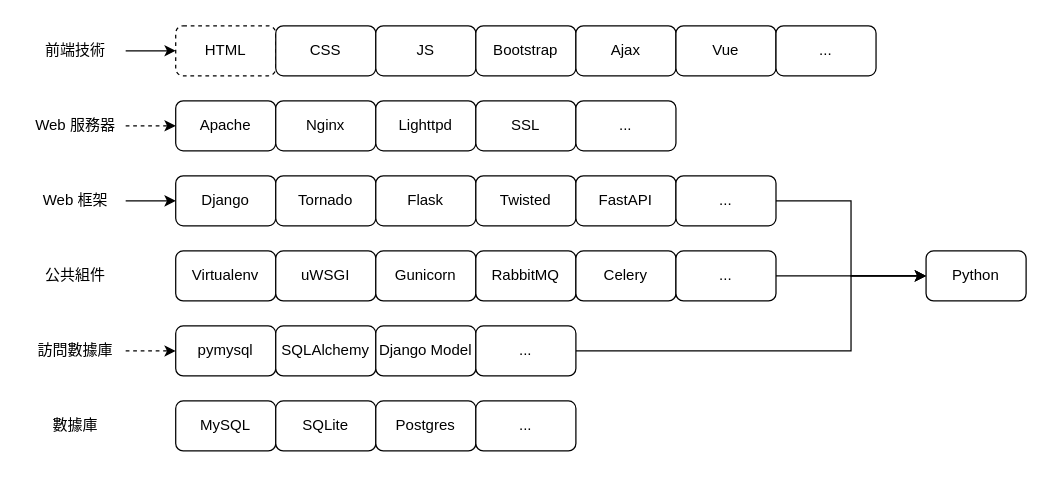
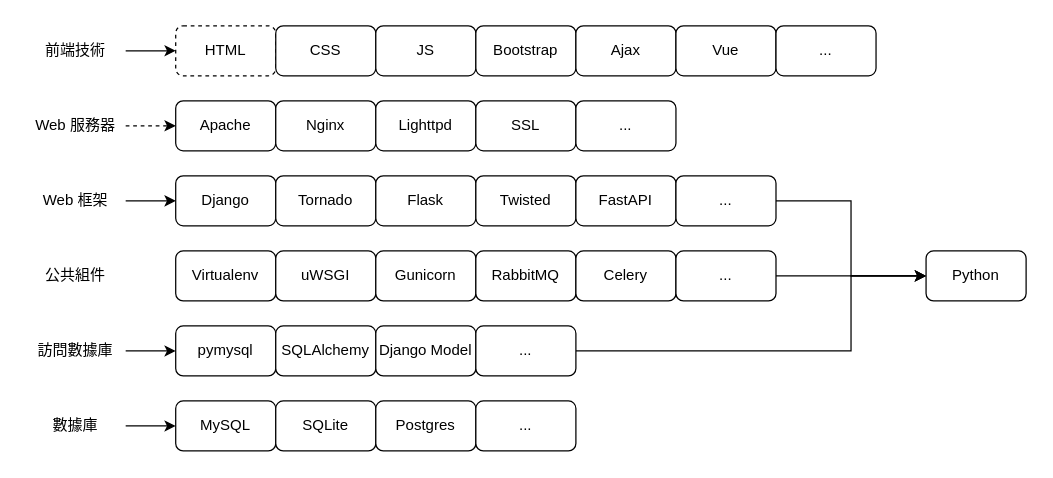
- <mxCell id="10" style="edgeStyle=orthogonalEdgeStyle;rounded=0;orthogonalLoop=1;jettySize=auto;html=1;entryX=0;entryY=0.5;entryDx=0;entryDy=0;dashed=1;" parent="1" source="11" target="33" edge="1"><mxGeometry relative="1" as="geometry" /></mxCell>
+ <mxCell id="10" style="edgeStyle=orthogonalEdgeStyle;rounded=0;orthogonalLoop=1;jettySize=auto;html=1;entryX=0;entryY=0.5;entryDx=0;entryDy=0;" parent="1" source="11" target="33" edge="1"><mxGeometry relative="1" as="geometry" /></mxCell>
+ <mxCell id="12" style="edgeStyle=orthogonalEdgeStyle;rounded=0;orthogonalLoop=1;jettySize=auto;html=1;entryX=0;entryY=0.5;entryDx=0;entryDy=0;" parent="1" source="13" target="36" edge="1"><mxGeometry relative="1" as="geometry" /></mxCell>
